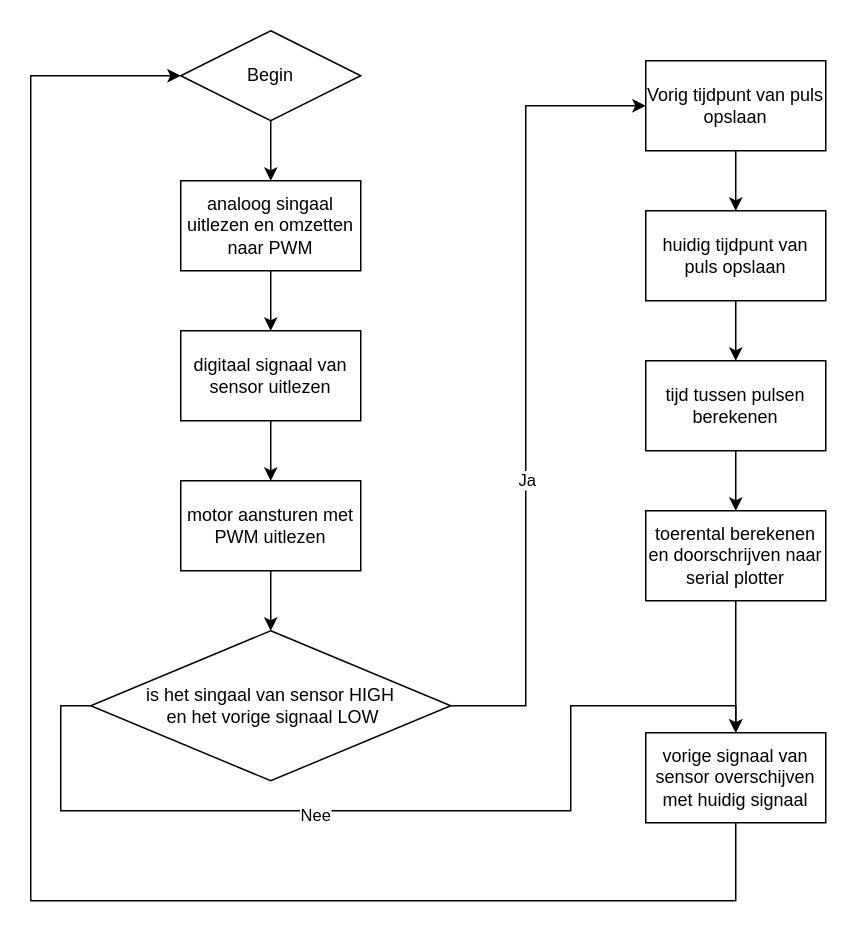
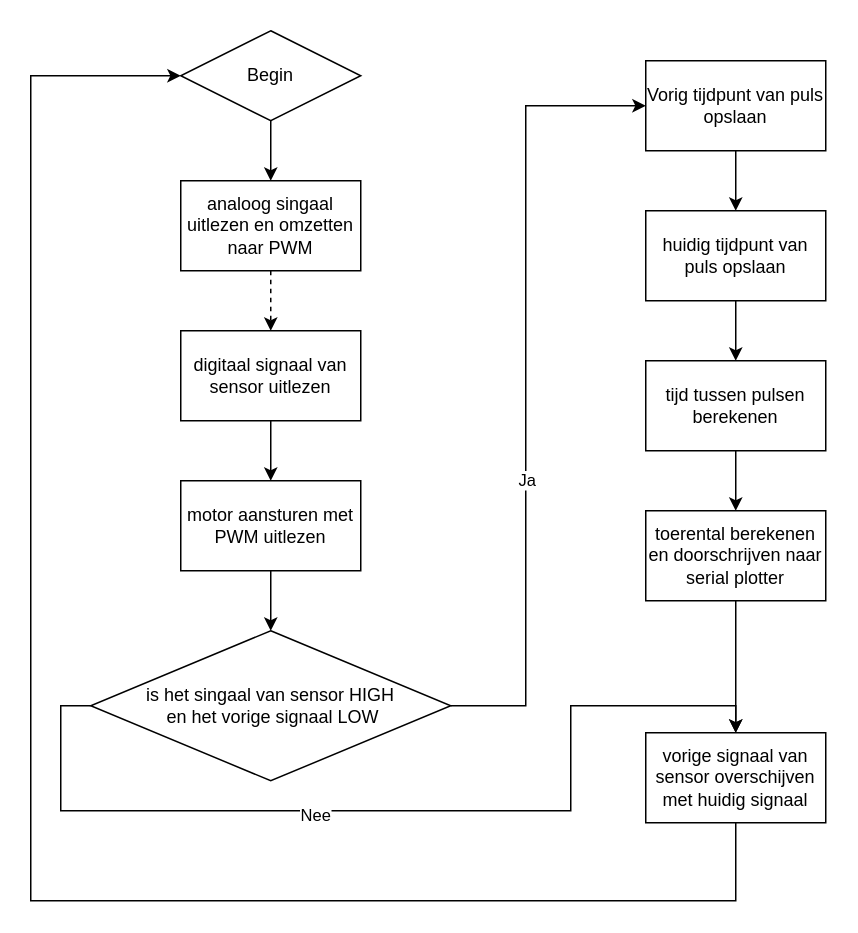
- <mxCell id="4" value="" style="edgeStyle=orthogonalEdgeStyle;rounded=0;orthogonalLoop=1;jettySize=auto;html=1;" edge="1" parent="1" source="5" target="7"><mxGeometry relative="1" as="geometry" /></mxCell>
+ <mxCell id="4" value="" style="edgeStyle=orthogonalEdgeStyle;rounded=0;orthogonalLoop=1;jettySize=auto;html=1;dashed=1;" edge="1" parent="1" source="5" target="7"><mxGeometry relative="1" as="geometry" /></mxCell>
